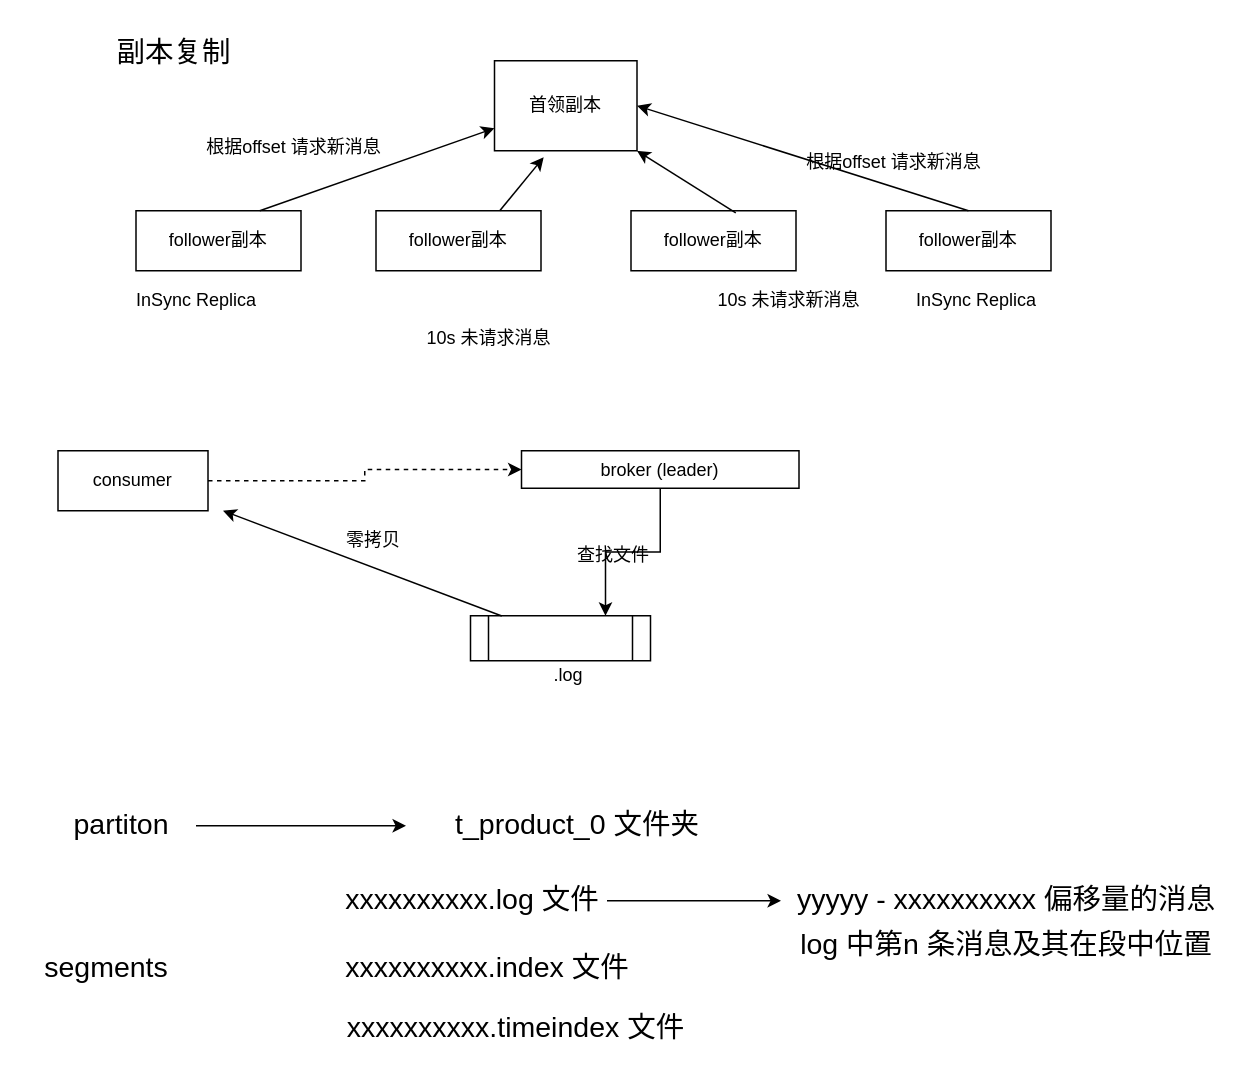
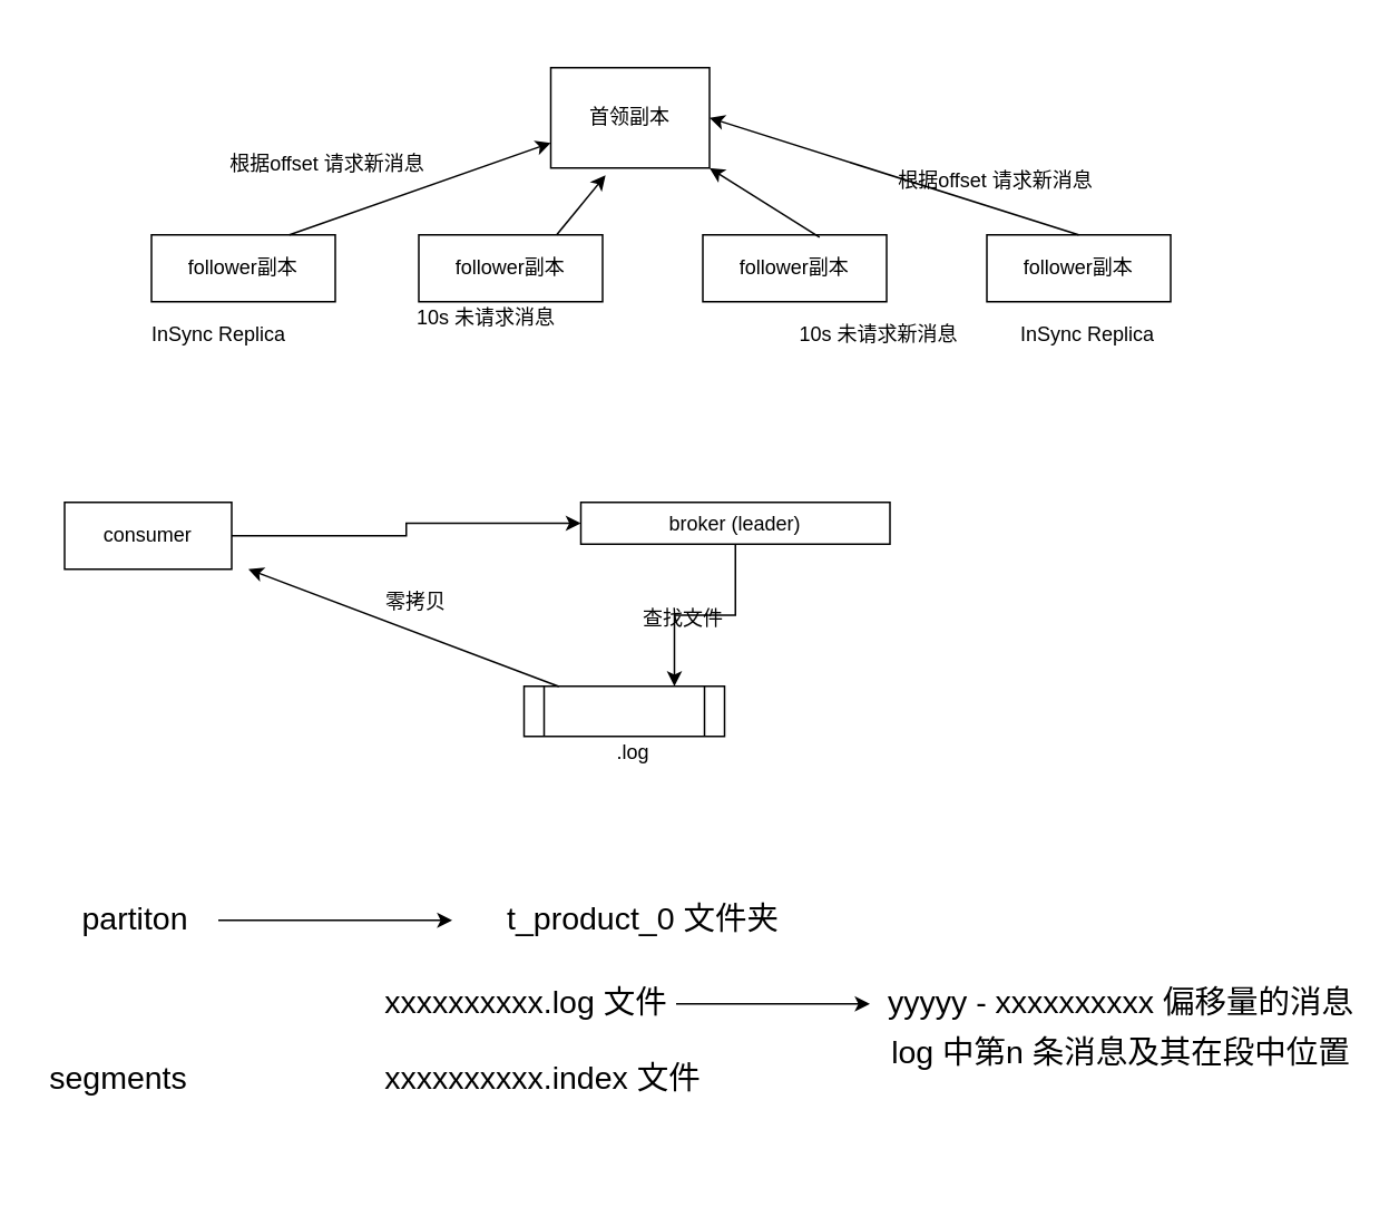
- <mxCell id="17" value="副本复制" style="text;html=1;align=center;verticalAlign=middle;resizable=0;points=[];autosize=1;strokeWidth=6;fontSize=19;" vertex="1" parent="1"><mxGeometry x="70" y="20" width="90" height="30" as="geometry" /></mxCell>
- <mxCell id="12" value="10s 未请求消息" style="text;html=1;align=center;verticalAlign=middle;resizable=0;points=[];autosize=1;" vertex="1" parent="1"><mxGeometry x="275" y="215" width="100" height="20" as="geometry" /></mxCell>
+ <mxCell id="12" value="10s 未请求消息" style="text;html=1;align=center;verticalAlign=middle;resizable=0;points=[];autosize=1;" vertex="1" parent="1"><mxGeometry x="240" y="180" width="100" height="20" as="geometry" /></mxCell>
- <mxCell id="18" style="edgeStyle=orthogonalEdgeStyle;rounded=0;orthogonalLoop=1;jettySize=auto;html=1;entryX=0;entryY=0.5;entryDx=0;entryDy=0;fontSize=12;dashed=1;" edge="1" parent="1" source="19" target="21"><mxGeometry relative="1" as="geometry" /></mxCell>
+ <mxCell id="18" style="edgeStyle=orthogonalEdgeStyle;rounded=0;orthogonalLoop=1;jettySize=auto;html=1;entryX=0;entryY=0.5;entryDx=0;entryDy=0;fontSize=12;" edge="1" parent="1" source="19" target="21"><mxGeometry relative="1" as="geometry" /></mxCell>
- <mxCell id="34" value="xxxxxxxxxx.timeindex 文件" style="text;html=1;align=center;verticalAlign=middle;resizable=0;points=[];autosize=1;fontSize=19;" vertex="1" parent="1"><mxGeometry x="223" y="670" width="240" height="30" as="geometry" /></mxCell>
